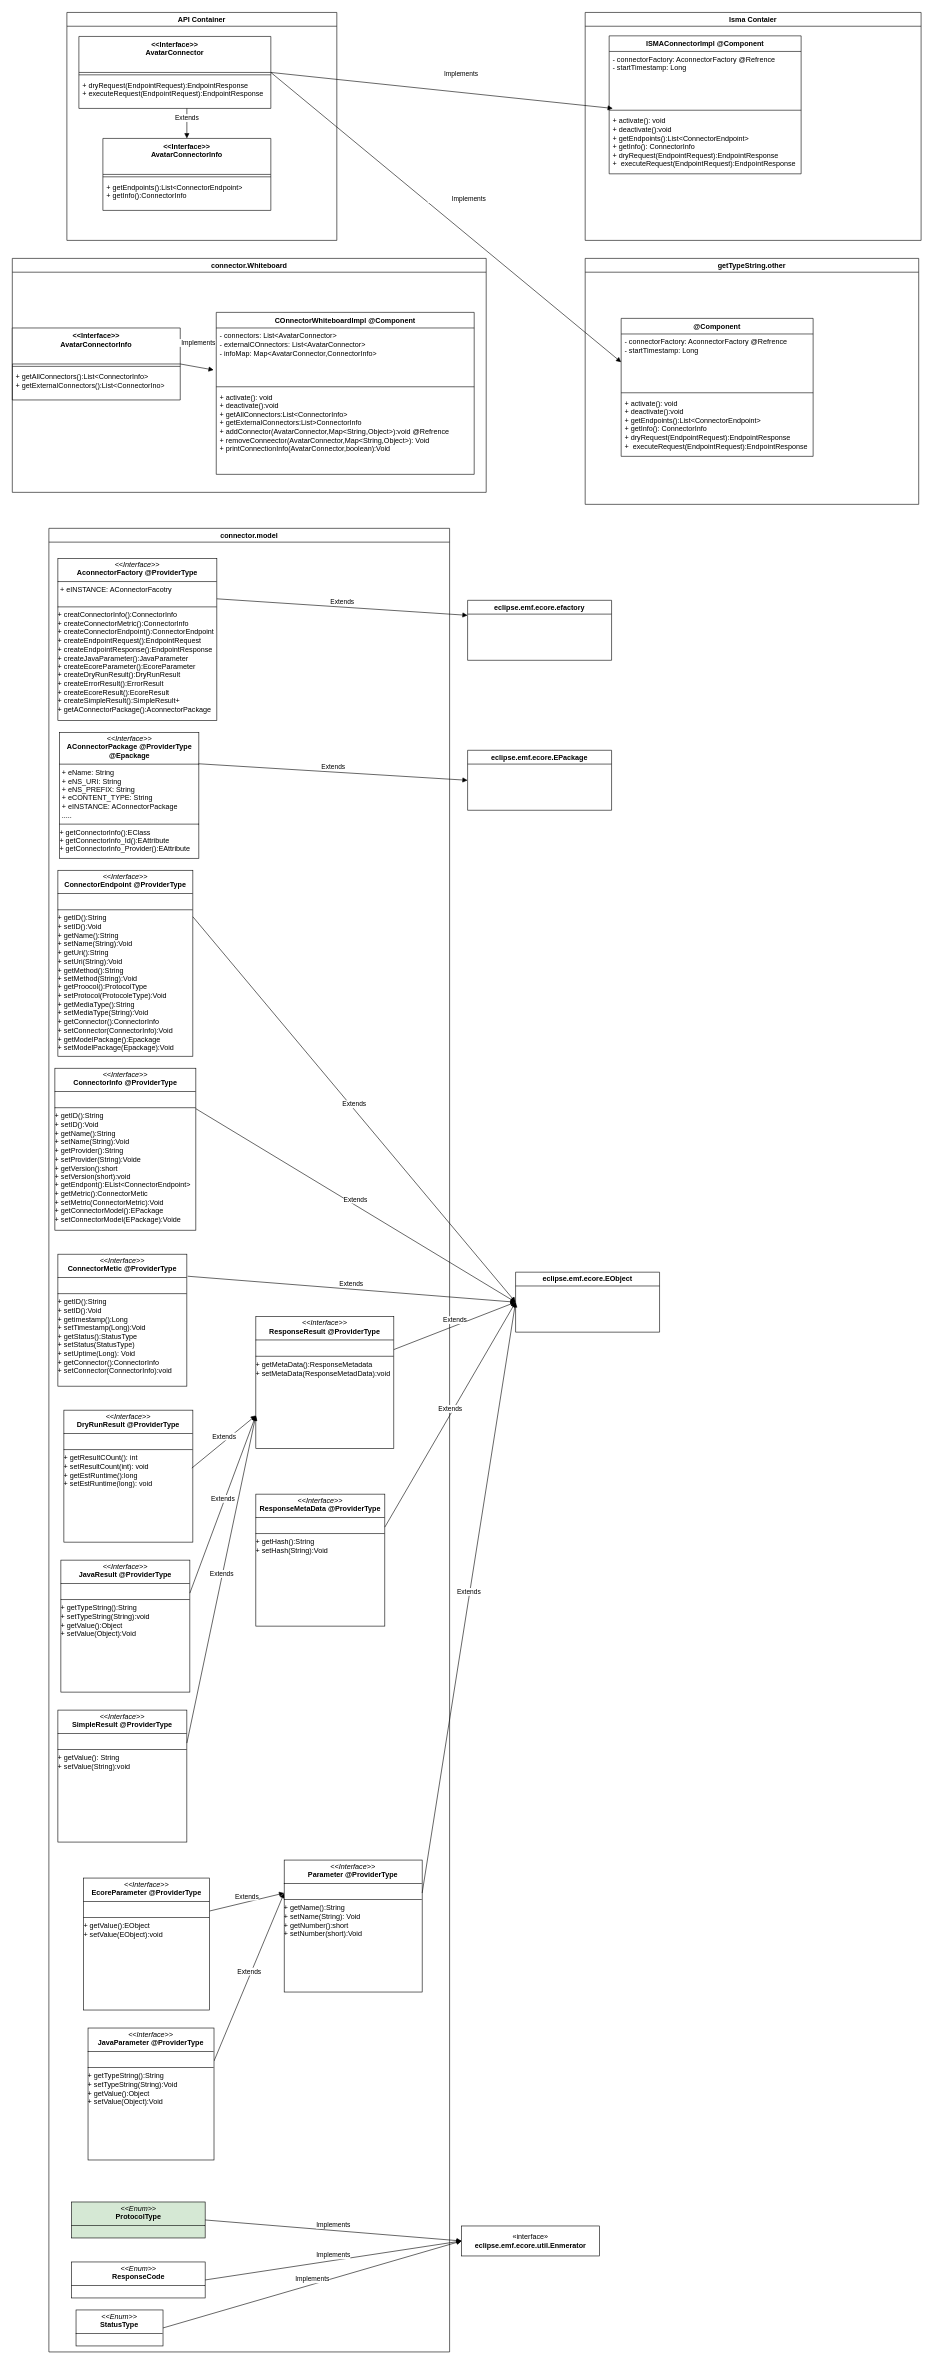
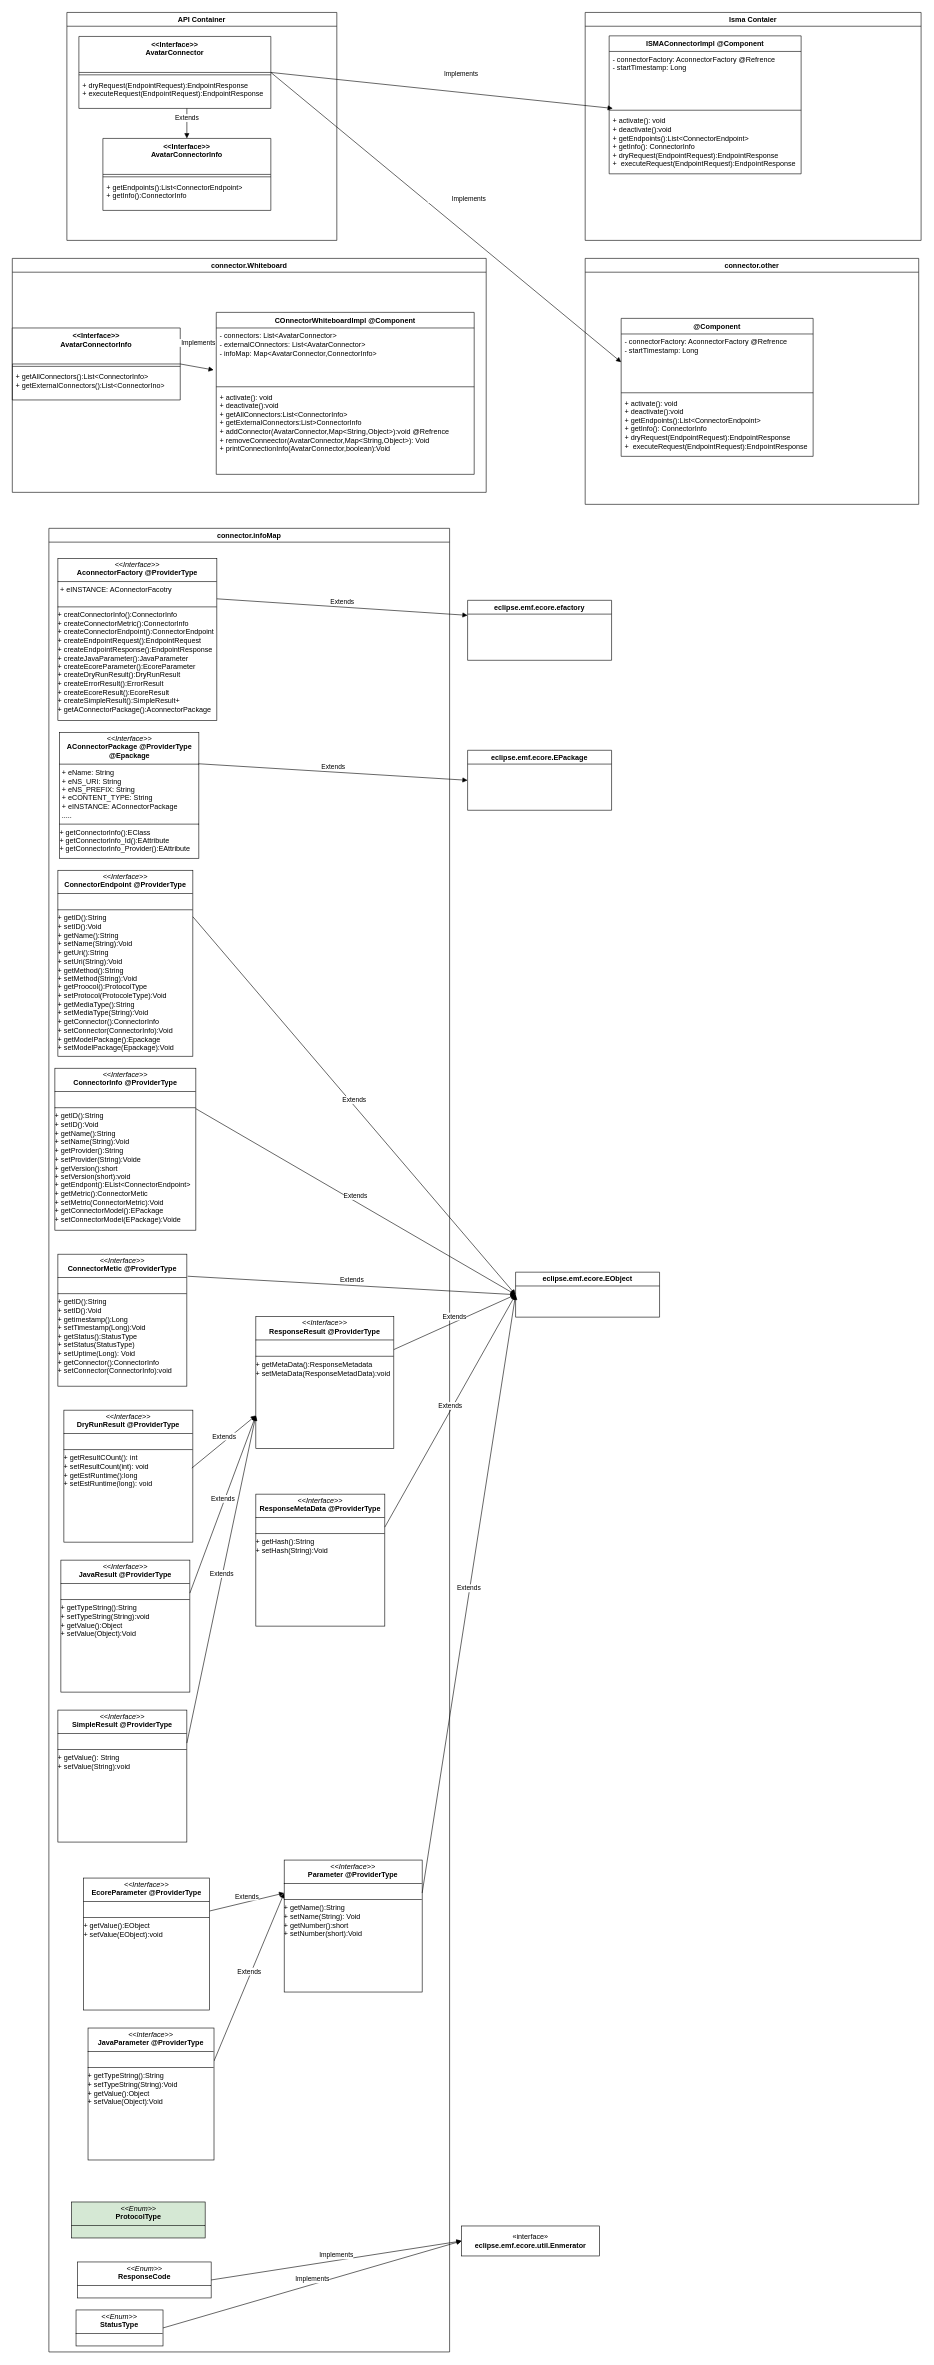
- <mxCell id="53" value="getTypeString.other" style="swimlane;whiteSpace=wrap;html=1;" vertex="1" parent="1"><mxGeometry x="975" y="430" width="556" height="410" as="geometry" /></mxCell>
+ <mxCell id="53" value="connector.other" style="swimlane;whiteSpace=wrap;html=1;" vertex="1" parent="1"><mxGeometry x="975" y="430" width="556" height="410" as="geometry" /></mxCell>
- <mxCell id="17" value="connector.model" style="swimlane;whiteSpace=wrap;html=1;" vertex="1" parent="1"><mxGeometry x="81" y="880" width="668" height="3040" as="geometry"><mxRectangle x="-760" y="560" width="130" height="30" as="alternateBounds" /></mxGeometry></mxCell>
+ <mxCell id="17" value="connector.infoMap" style="swimlane;whiteSpace=wrap;html=1;" vertex="1" parent="1"><mxGeometry x="81" y="880" width="668" height="3040" as="geometry"><mxRectangle x="-760" y="560" width="130" height="30" as="alternateBounds" /></mxGeometry></mxCell>
- <mxCell id="42" value="eclipse.emf.ecore.EObject" style="swimlane;whiteSpace=wrap;html=1;" vertex="1" parent="1"><mxGeometry x="859" y="2120" width="240" height="100" as="geometry"><mxRectangle x="-370" y="440" width="180" height="30" as="alternateBounds" /></mxGeometry></mxCell>
+ <mxCell id="42" value="eclipse.emf.ecore.EObject" style="swimlane;whiteSpace=wrap;html=1;" vertex="1" parent="1"><mxGeometry x="859" y="2120" width="240" height="75" as="geometry"><mxRectangle x="-370" y="440" width="180" height="30" as="alternateBounds" /></mxGeometry></mxCell>
- <mxCell id="49" value="Implements" style="html=1;verticalAlign=bottom;endArrow=block;curved=0;rounded=0;exitX=1;exitY=0.5;exitDx=0;exitDy=0;entryX=0;entryY=0.5;entryDx=0;entryDy=0;" edge="1" parent="1" source="33" target="48"><mxGeometry width="80" relative="1" as="geometry"><mxPoint x="442.75" y="3090" as="sourcePoint" /><mxPoint x="559.75" y="2810" as="targetPoint" /></mxGeometry></mxCell>
- <mxCell id="34" value="&lt;p style=&quot;margin:0px;margin-top:4px;text-align:center;&quot;&gt;&lt;i&gt;&amp;lt;&amp;lt;Enum&amp;gt;&amp;gt;&lt;/i&gt;&lt;br&gt;&lt;b&gt;ResponseCode&lt;/b&gt;&lt;/p&gt;&lt;hr size=&quot;1&quot; style=&quot;border-style:solid;&quot;&gt;&lt;p style=&quot;margin:0px;margin-left:4px;&quot;&gt;&lt;br&gt;&lt;/p&gt;" style="verticalAlign=top;align=left;overflow=fill;html=1;whiteSpace=wrap;" vertex="1" parent="17"><mxGeometry x="38" y="2890" width="222.5" height="60" as="geometry" /></mxCell>
+ <mxCell id="34" value="&lt;p style=&quot;margin:0px;margin-top:4px;text-align:center;&quot;&gt;&lt;i&gt;&amp;lt;&amp;lt;Enum&amp;gt;&amp;gt;&lt;/i&gt;&lt;br&gt;&lt;b&gt;ResponseCode&lt;/b&gt;&lt;/p&gt;&lt;hr size=&quot;1&quot; style=&quot;border-style:solid;&quot;&gt;&lt;p style=&quot;margin:0px;margin-left:4px;&quot;&gt;&lt;br&gt;&lt;/p&gt;" style="verticalAlign=top;align=left;overflow=fill;html=1;whiteSpace=wrap;" vertex="1" parent="17"><mxGeometry x="48" y="2890" width="222.5" height="60" as="geometry" /></mxCell>
